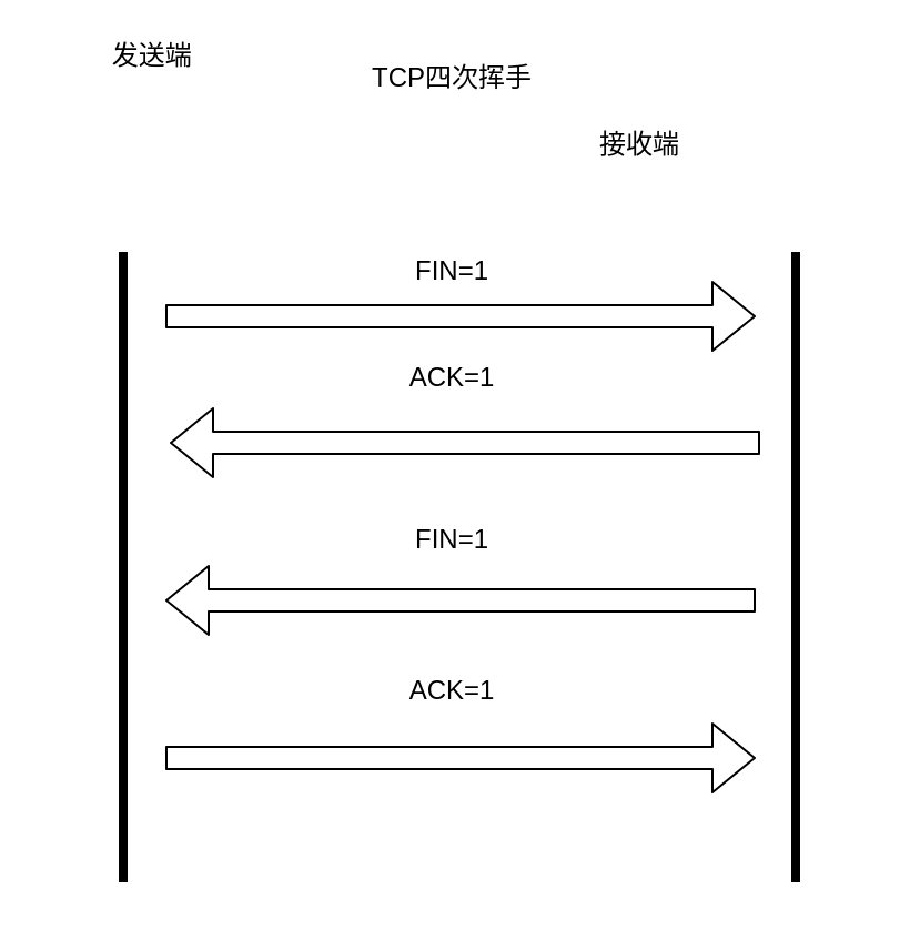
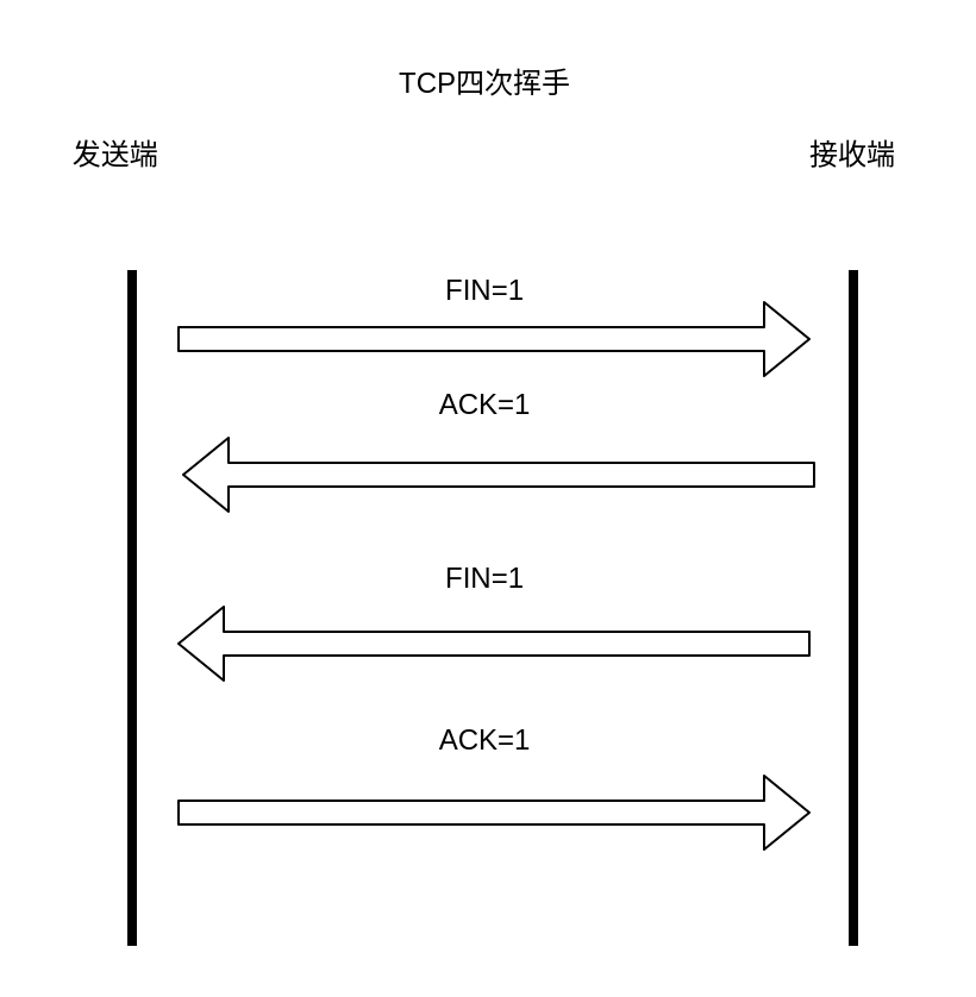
- <mxCell id="7" value="发送端&amp;nbsp;" style="text;strokeColor=none;align=center;fillColor=none;html=1;verticalAlign=middle;whiteSpace=wrap;rounded=0;" vertex="1" parent="1"><mxGeometry x="40" y="10" width="60" height="30" as="geometry" /></mxCell>
+ <mxCell id="7" value="发送端&amp;nbsp;" style="text;strokeColor=none;align=center;fillColor=none;html=1;verticalAlign=middle;whiteSpace=wrap;rounded=0;" vertex="1" parent="1"><mxGeometry x="20" y="50" width="60" height="30" as="geometry" /></mxCell>
- <mxCell id="8" value="接收端" style="text;strokeColor=none;align=center;fillColor=none;html=1;verticalAlign=middle;whiteSpace=wrap;rounded=0;" vertex="1" parent="1"><mxGeometry x="258" y="50" width="60" height="30" as="geometry" /></mxCell>
+ <mxCell id="8" value="接收端" style="text;strokeColor=none;align=center;fillColor=none;html=1;verticalAlign=middle;whiteSpace=wrap;rounded=0;" vertex="1" parent="1"><mxGeometry x="328" y="50" width="60" height="30" as="geometry" /></mxCell>
